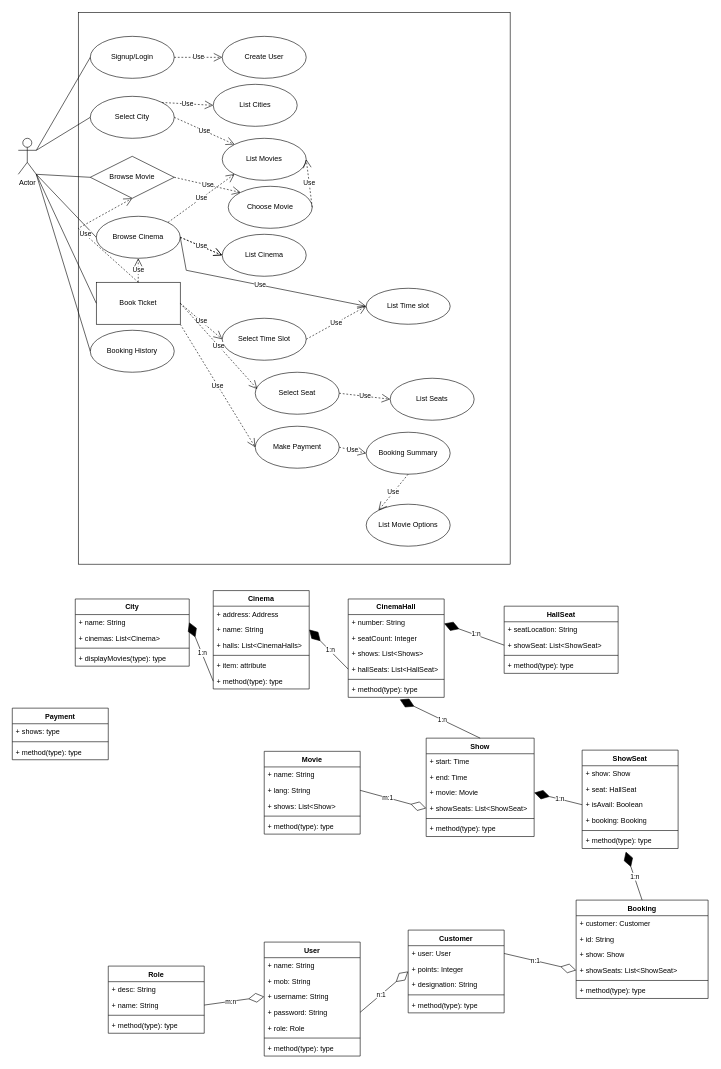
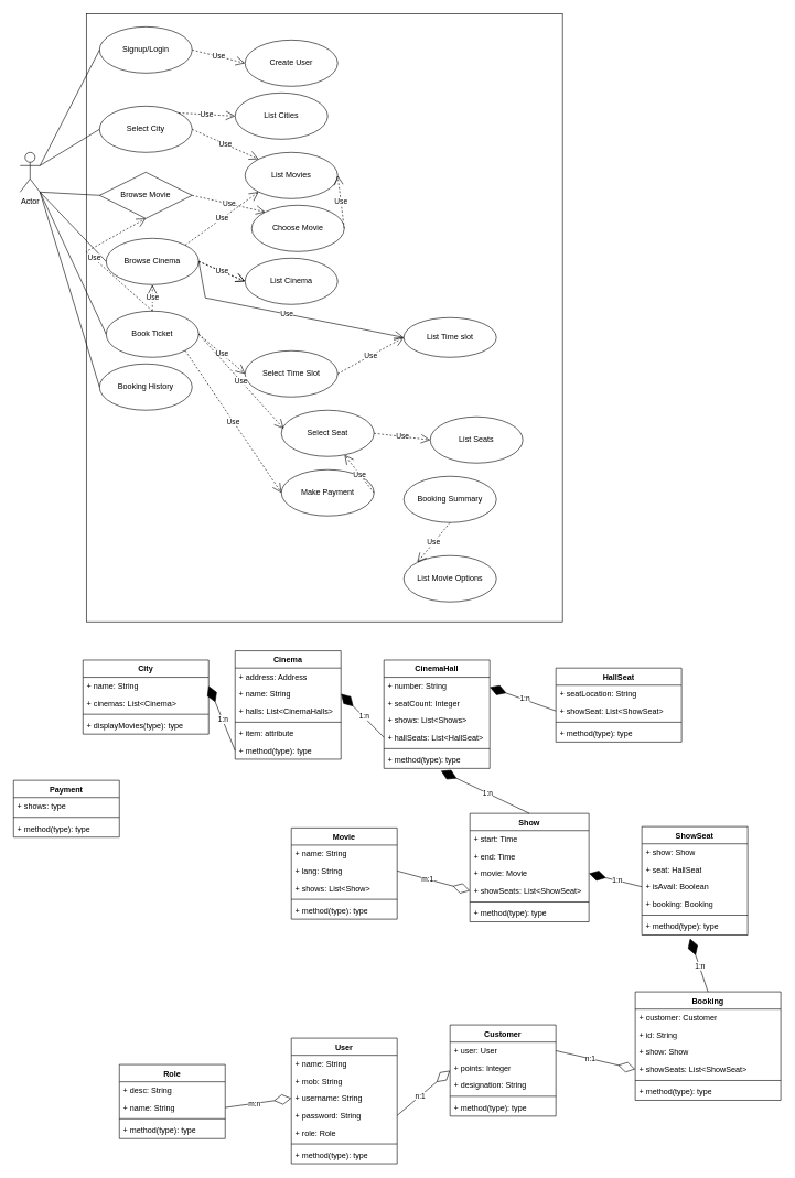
- <mxCell id="3" value="Signup/Login" style="ellipse;whiteSpace=wrap;html=1;" parent="1" vertex="1"><mxGeometry x="150" y="60" width="140" height="70" as="geometry" /></mxCell>
+ <mxCell id="3" value="Signup/Login" style="ellipse;whiteSpace=wrap;html=1;" parent="1" vertex="1"><mxGeometry x="150" y="40" width="140" height="70" as="geometry" /></mxCell>
- <mxCell id="6" value="Book Ticket" style="whiteSpace=wrap;html=1;rounded=0;" parent="1" vertex="1"><mxGeometry x="160" y="470" width="140" height="70" as="geometry" /></mxCell>
+ <mxCell id="6" value="Book Ticket" style="ellipse;whiteSpace=wrap;html=1;" parent="1" vertex="1"><mxGeometry x="160" y="470" width="140" height="70" as="geometry" /></mxCell>
- <mxCell id="42" value="Use" style="endArrow=open;endSize=12;dashed=1;html=1;rounded=0;exitX=1;exitY=0.5;exitDx=0;exitDy=0;entryX=0;entryY=0.5;entryDx=0;entryDy=0;" parent="1" source="39" target="41" edge="1"><mxGeometry x="-0.002" width="160" relative="1" as="geometry"><mxPoint x="575" y="665" as="sourcePoint" /><mxPoint x="660" y="675" as="targetPoint" /><mxPoint as="offset" /></mxGeometry></mxCell>
+ <mxCell id="42" value="Use" style="endArrow=open;endSize=12;dashed=1;html=1;rounded=0;exitX=1;exitY=0.5;exitDx=0;exitDy=0;" parent="1" source="39" target="35" edge="1"><mxGeometry x="-0.002" width="160" relative="1" as="geometry"><mxPoint x="575" y="665" as="sourcePoint" /><mxPoint x="660" y="675" as="targetPoint" /><mxPoint as="offset" /></mxGeometry></mxCell>
